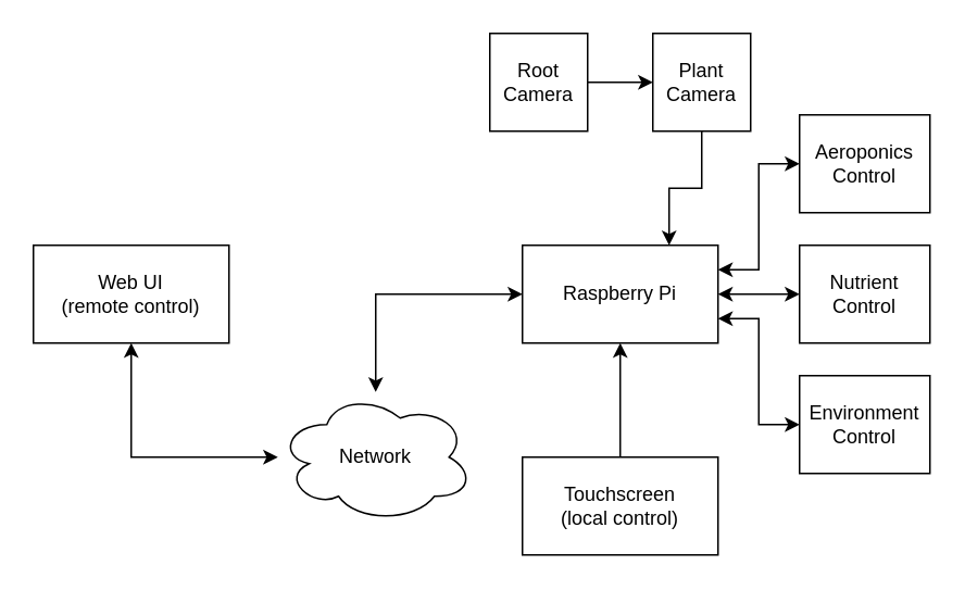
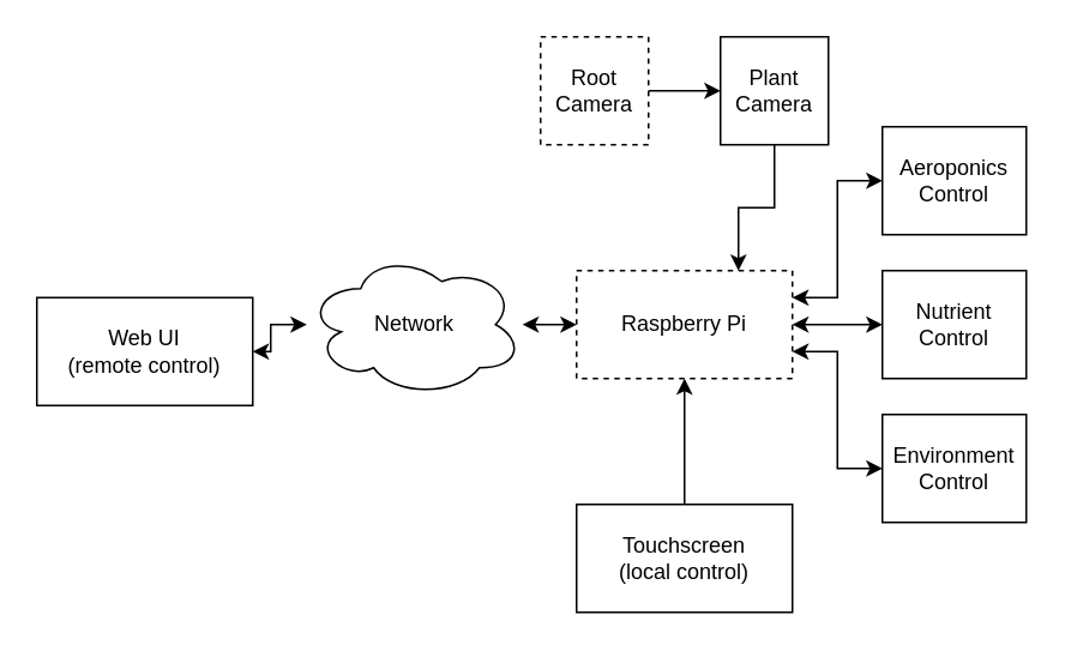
- <mxCell id="13" value="Root Camera" style="rounded=0;whiteSpace=wrap;html=1;" vertex="1" parent="1"><mxGeometry x="300" y="20" width="60" height="60" as="geometry" /></mxCell>
+ <mxCell id="13" value="Root Camera" style="rounded=0;whiteSpace=wrap;html=1;dashed=1;" vertex="1" parent="1"><mxGeometry x="300" y="20" width="60" height="60" as="geometry" /></mxCell>
- <mxCell id="18" value="Web UI&lt;br&gt;(remote control)" style="rounded=0;whiteSpace=wrap;html=1;" vertex="1" parent="1"><mxGeometry x="20" y="150" width="120" height="60" as="geometry" /></mxCell>
+ <mxCell id="18" value="Web UI&lt;br&gt;(remote control)" style="rounded=0;whiteSpace=wrap;html=1;" vertex="1" parent="1"><mxGeometry x="20" y="165" width="120" height="60" as="geometry" /></mxCell>
- <mxCell id="4" value="Raspberry Pi" style="rounded=0;whiteSpace=wrap;html=1;" vertex="1" parent="1"><mxGeometry x="320" y="150" width="120" height="60" as="geometry" /></mxCell>
+ <mxCell id="4" value="Raspberry Pi" style="rounded=0;whiteSpace=wrap;html=1;dashed=1;" vertex="1" parent="1"><mxGeometry x="320" y="150" width="120" height="60" as="geometry" /></mxCell>
- <mxCell id="17" value="Network" style="ellipse;shape=cloud;whiteSpace=wrap;html=1;" vertex="1" parent="1"><mxGeometry x="170" y="240" width="120" height="80" as="geometry" /></mxCell>
+ <mxCell id="17" value="Network" style="ellipse;shape=cloud;whiteSpace=wrap;html=1;" vertex="1" parent="1"><mxGeometry x="170" y="140" width="120" height="80" as="geometry" /></mxCell>
